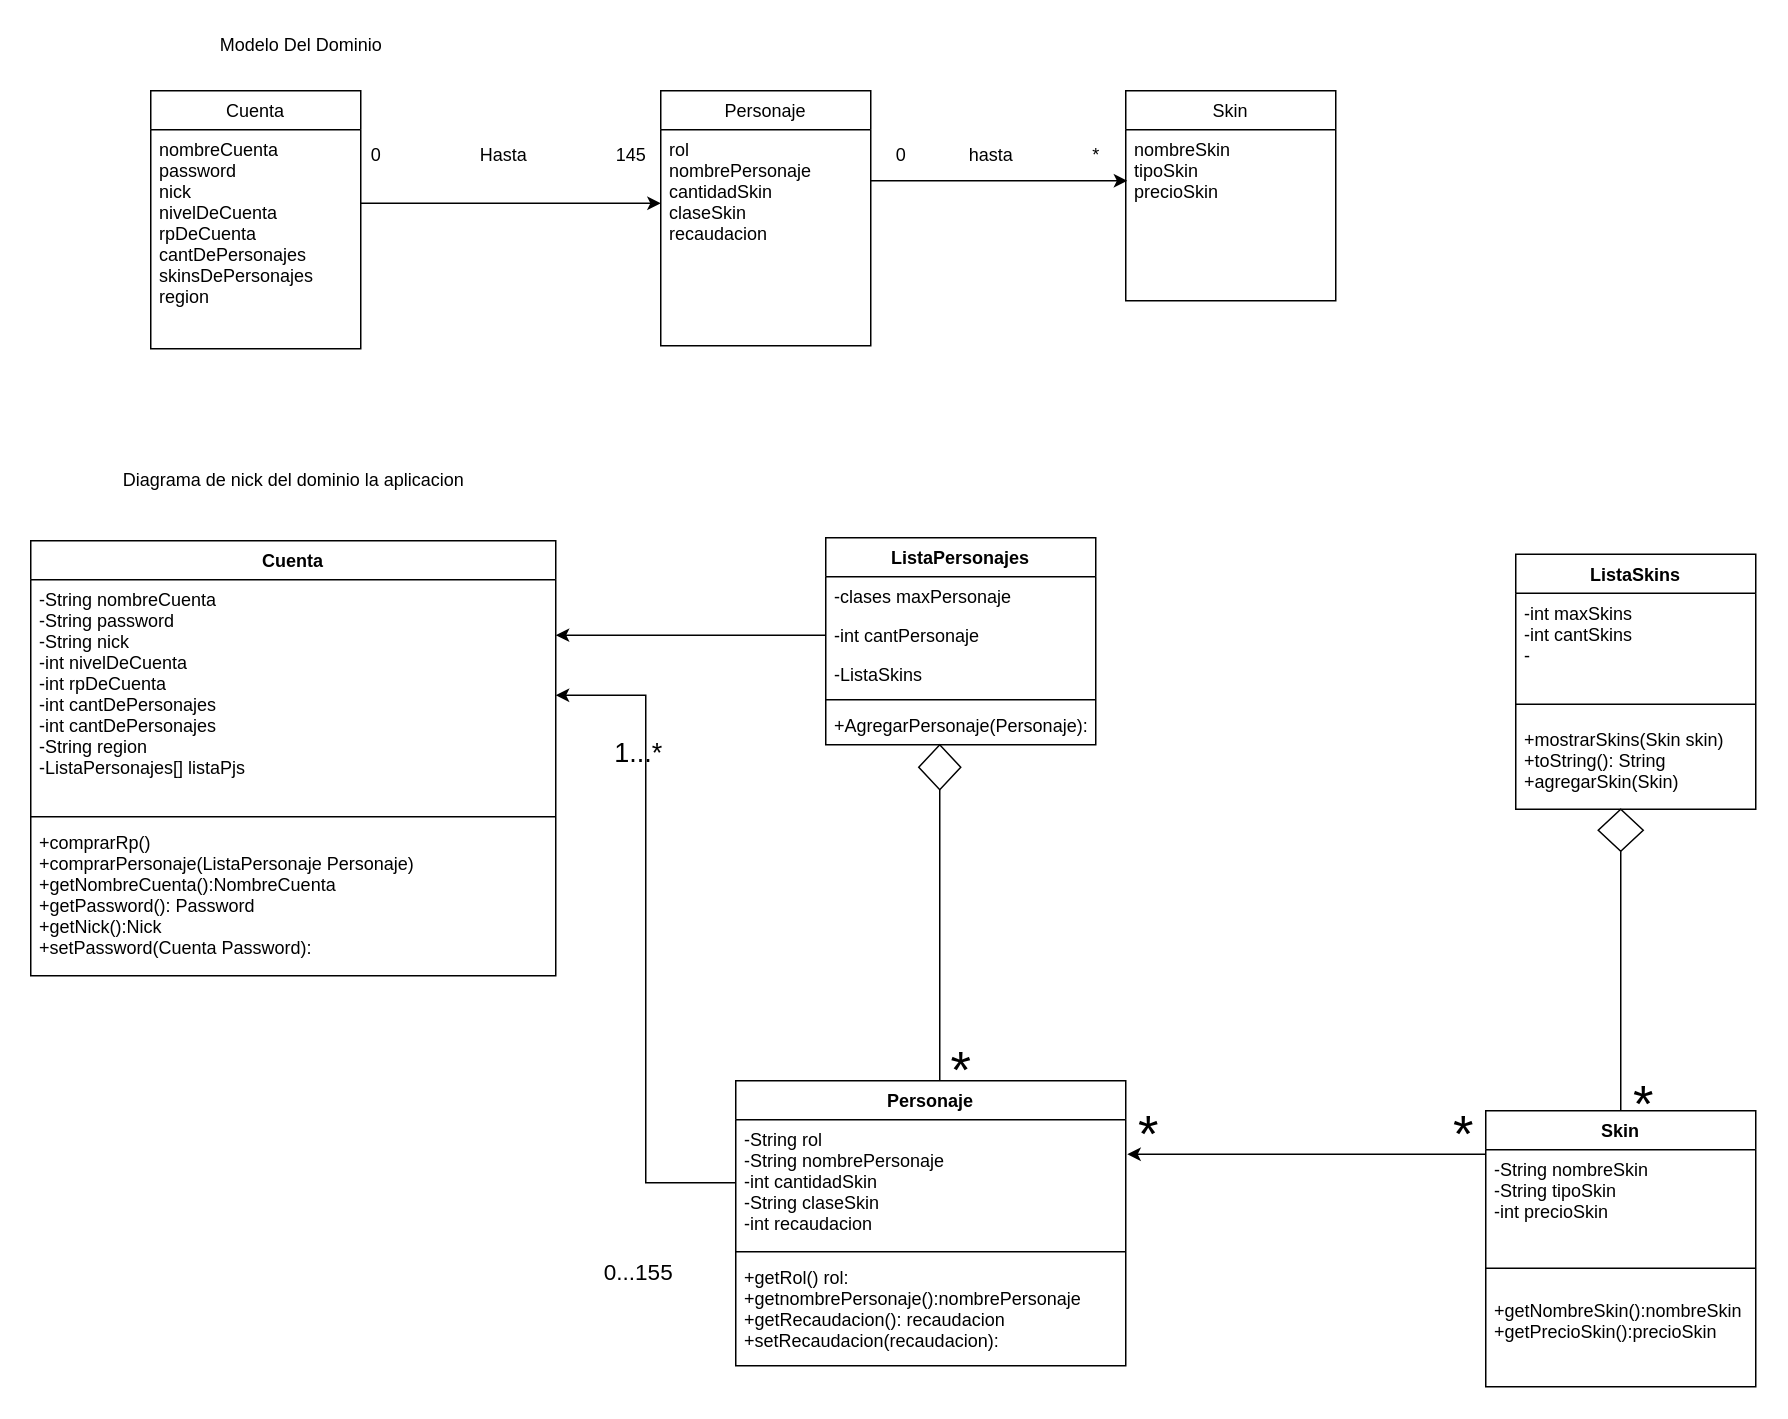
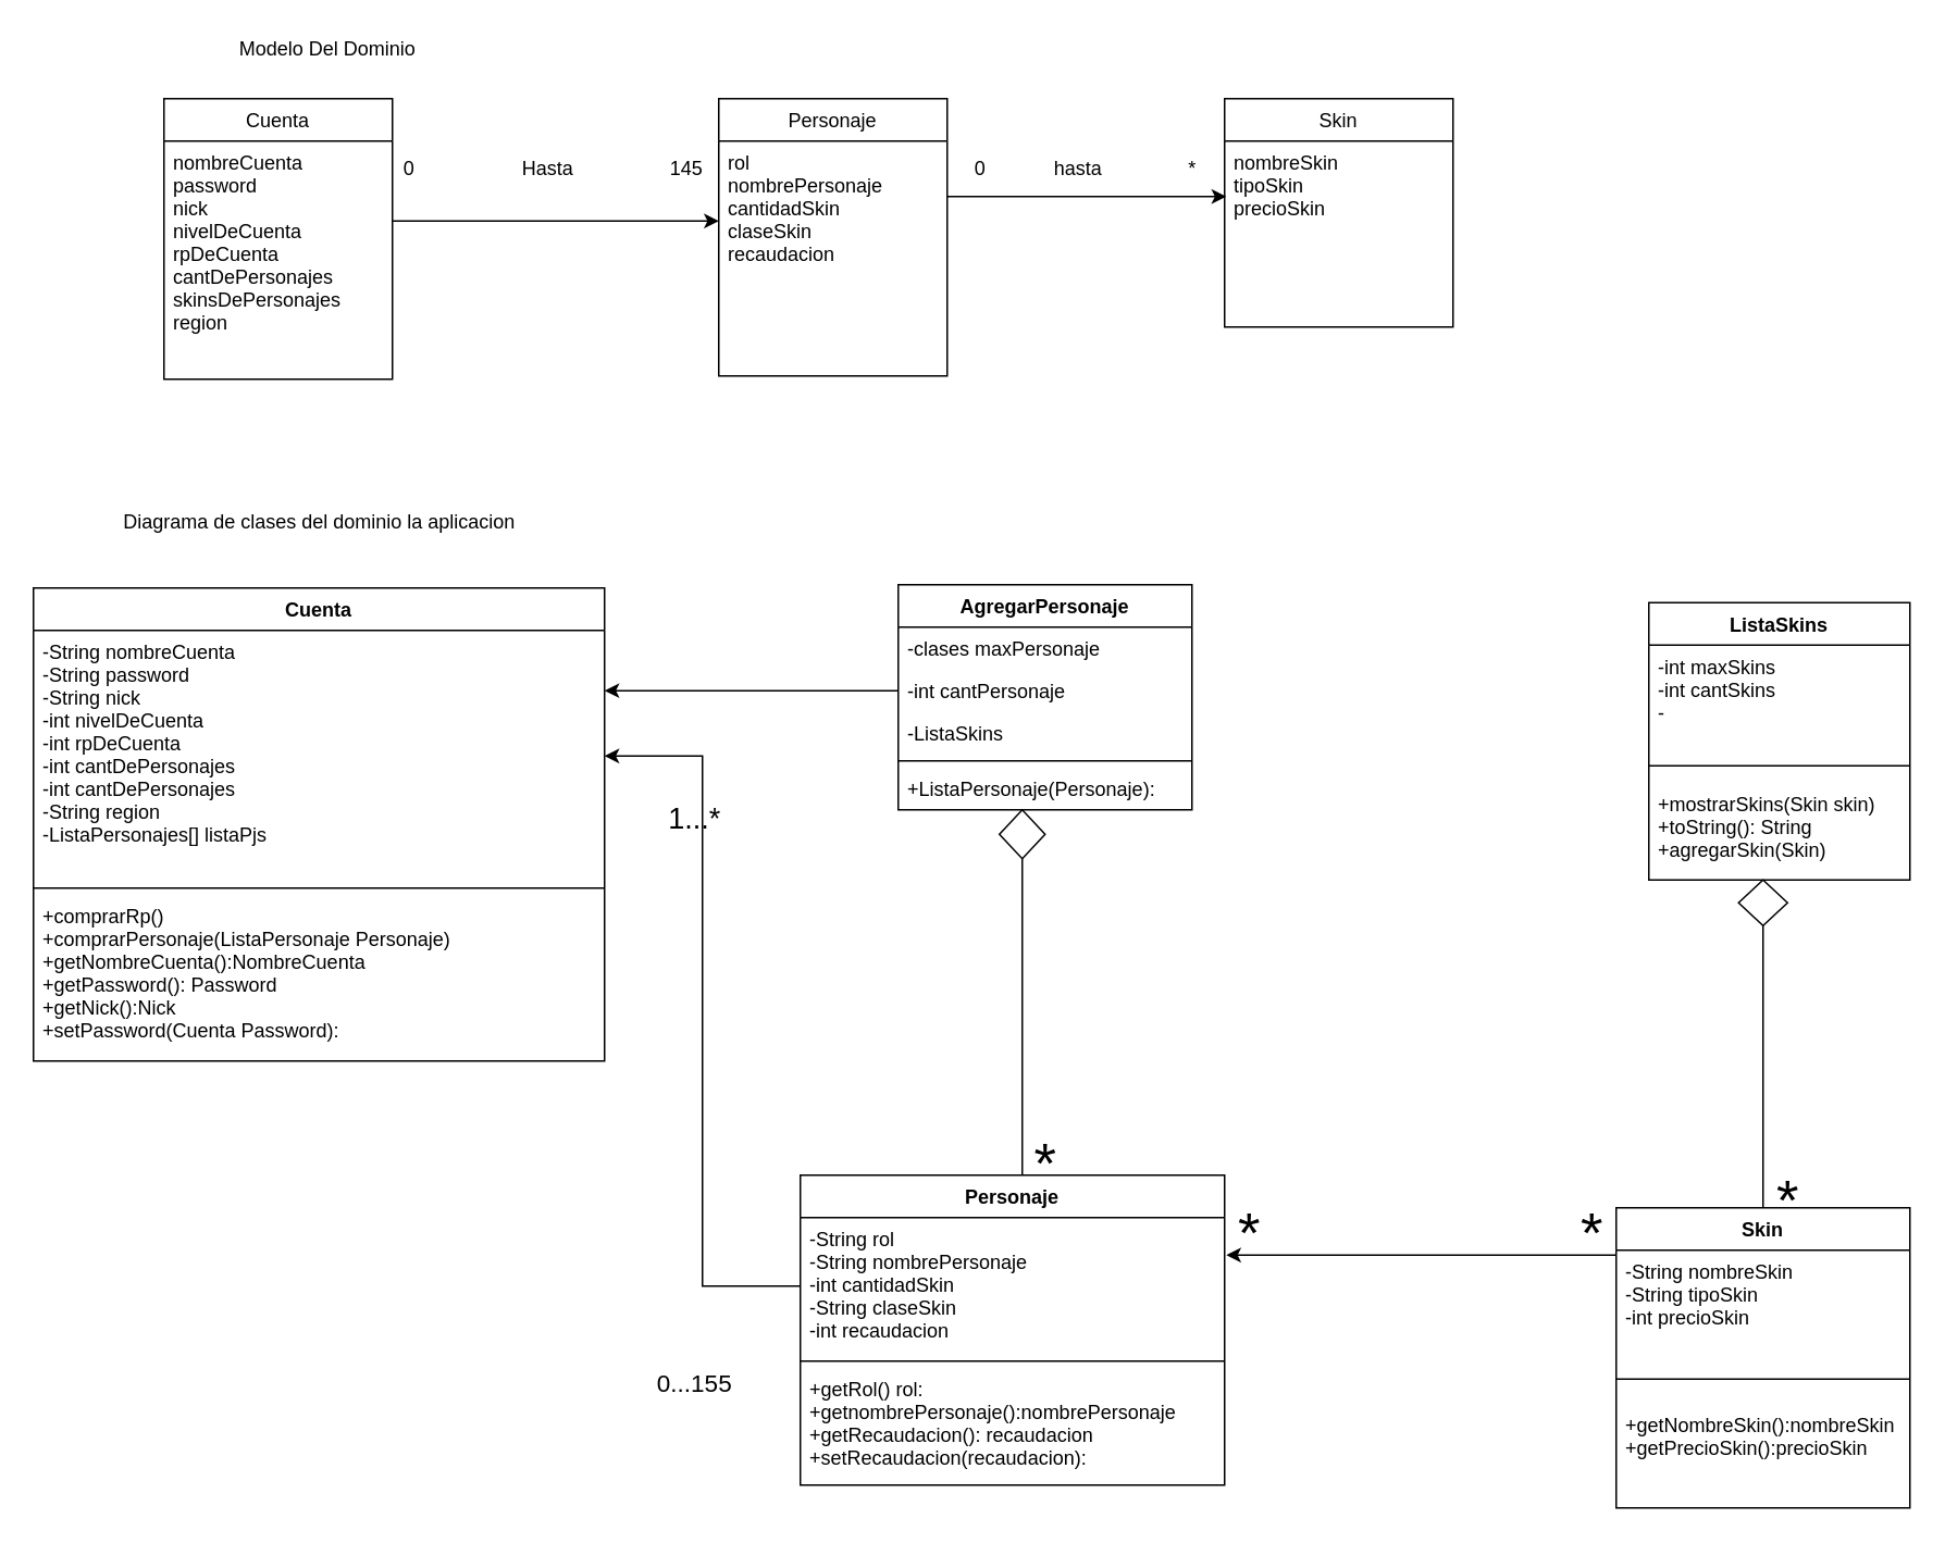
- <mxCell id="11" value="Diagrama de nick del dominio la aplicacion" style="text;html=1;align=center;verticalAlign=middle;resizable=0;points=[];autosize=1;strokeColor=none;fillColor=none;" parent="1" vertex="1"><mxGeometry x="65" y="310" width="260" height="20" as="geometry" /></mxCell>
+ <mxCell id="11" value="Diagrama de clases del dominio la aplicacion" style="text;html=1;align=center;verticalAlign=middle;resizable=0;points=[];autosize=1;strokeColor=none;fillColor=none;" parent="1" vertex="1"><mxGeometry x="65" y="310" width="260" height="20" as="geometry" /></mxCell>
- <mxCell id="40" value="ListaPersonajes" style="swimlane;fontStyle=1;align=center;verticalAlign=top;childLayout=stackLayout;horizontal=1;startSize=26;horizontalStack=0;resizeParent=1;resizeParentMax=0;resizeLast=0;collapsible=1;marginBottom=0;" vertex="1" parent="1"><mxGeometry x="550" y="358" width="180" height="138" as="geometry" /></mxCell>
+ <mxCell id="40" value="AgregarPersonaje" style="swimlane;fontStyle=1;align=center;verticalAlign=top;childLayout=stackLayout;horizontal=1;startSize=26;horizontalStack=0;resizeParent=1;resizeParentMax=0;resizeLast=0;collapsible=1;marginBottom=0;" vertex="1" parent="1"><mxGeometry x="550" y="358" width="180" height="138" as="geometry" /></mxCell>
- <mxCell id="45" value="+AgregarPersonaje(Personaje):" style="text;strokeColor=none;fillColor=none;align=left;verticalAlign=top;spacingLeft=4;spacingRight=4;overflow=hidden;rotatable=0;points=[[0,0.5],[1,0.5]];portConstraint=eastwest;" vertex="1" parent="40"><mxGeometry y="112" width="180" height="26" as="geometry" /></mxCell>
+ <mxCell id="45" value="+ListaPersonaje(Personaje):" style="text;strokeColor=none;fillColor=none;align=left;verticalAlign=top;spacingLeft=4;spacingRight=4;overflow=hidden;rotatable=0;points=[[0,0.5],[1,0.5]];portConstraint=eastwest;" vertex="1" parent="40"><mxGeometry y="112" width="180" height="26" as="geometry" /></mxCell>
